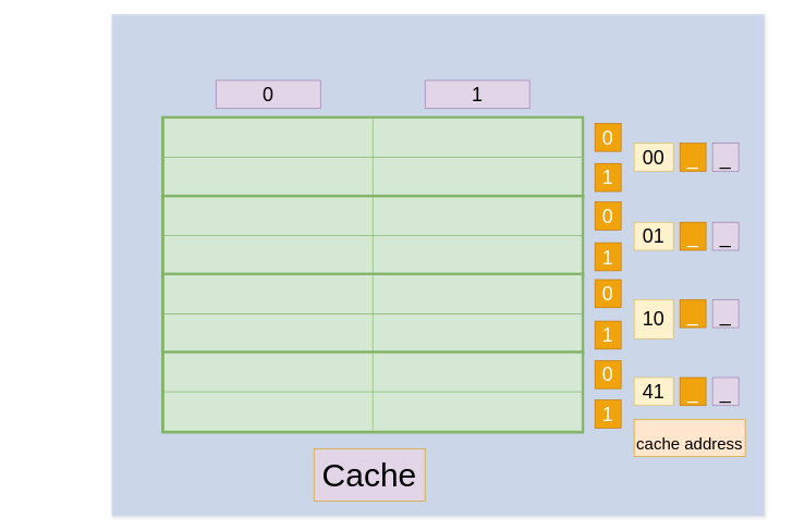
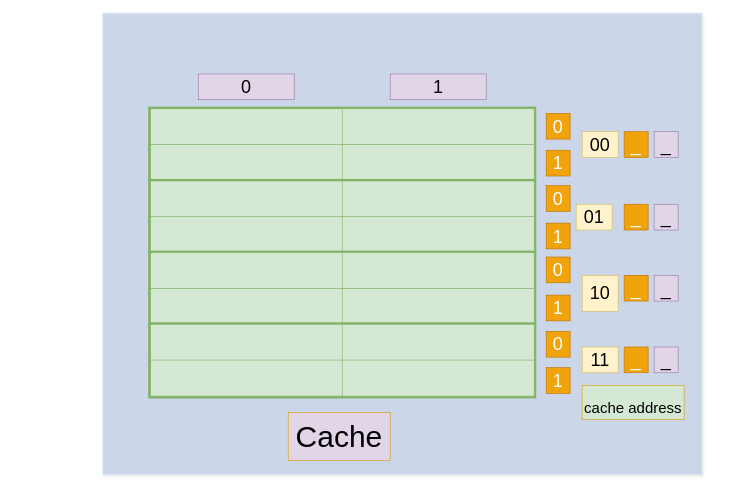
- <mxCell id="41" value="01" style="text;html=1;strokeColor=#d6b656;fillColor=#fff2cc;align=center;verticalAlign=middle;whiteSpace=wrap;rounded=0;fontSize=30;" vertex="1" parent="2"><mxGeometry x="950" y="319.167" width="60" height="43" as="geometry" /></mxCell>
+ <mxCell id="41" value="01" style="text;html=1;strokeColor=#d6b656;fillColor=#fff2cc;align=center;verticalAlign=middle;whiteSpace=wrap;rounded=0;fontSize=30;" vertex="1" parent="2"><mxGeometry x="940" y="319.167" width="60" height="43" as="geometry" /></mxCell>
- <mxCell id="47" value="41" style="text;html=1;strokeColor=#d6b656;fillColor=#fff2cc;align=center;verticalAlign=middle;whiteSpace=wrap;rounded=0;fontSize=30;" vertex="1" parent="2"><mxGeometry x="950" y="557.167" width="60" height="43" as="geometry" /></mxCell>
+ <mxCell id="47" value="11" style="text;html=1;strokeColor=#d6b656;fillColor=#fff2cc;align=center;verticalAlign=middle;whiteSpace=wrap;rounded=0;fontSize=30;" vertex="1" parent="2"><mxGeometry x="950" y="557.167" width="60" height="43" as="geometry" /></mxCell>
- <mxCell id="49" value="&lt;font style=&quot;font-size: 25px&quot;&gt;cache address&lt;/font&gt;" style="rounded=0;whiteSpace=wrap;html=1;fontSize=50;fillColor=#ffe6cc;strokeColor=#d79b00;" vertex="1" parent="2"><mxGeometry x="950" y="621" width="170" height="57" as="geometry" /></mxCell>
+ <mxCell id="49" value="&lt;font style=&quot;font-size: 25px&quot;&gt;cache address&lt;/font&gt;" style="rounded=0;whiteSpace=wrap;html=1;fontSize=50;fillColor=#d5e8d4;strokeColor=#d79b00;" vertex="1" parent="2"><mxGeometry x="950" y="621" width="170" height="57" as="geometry" /></mxCell>
